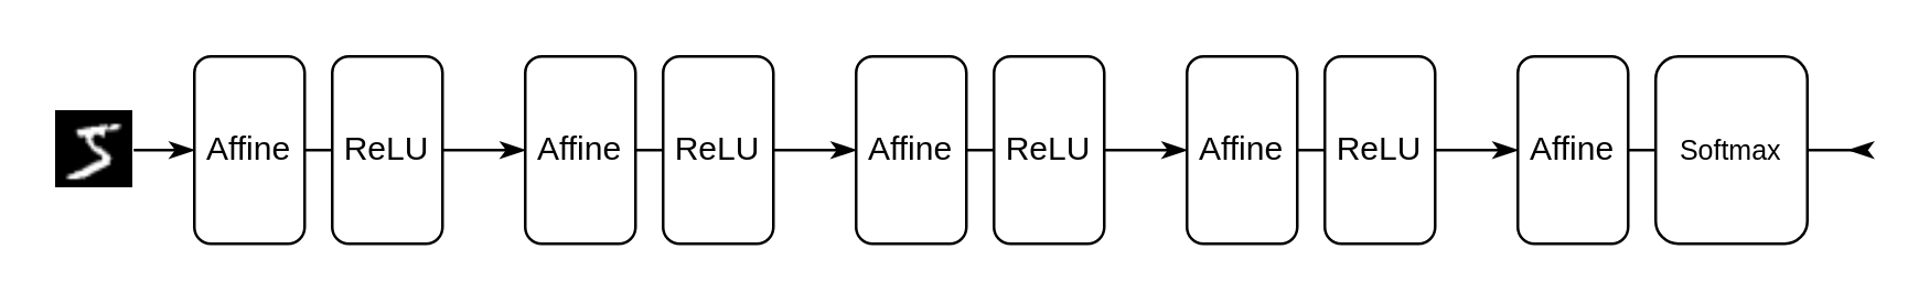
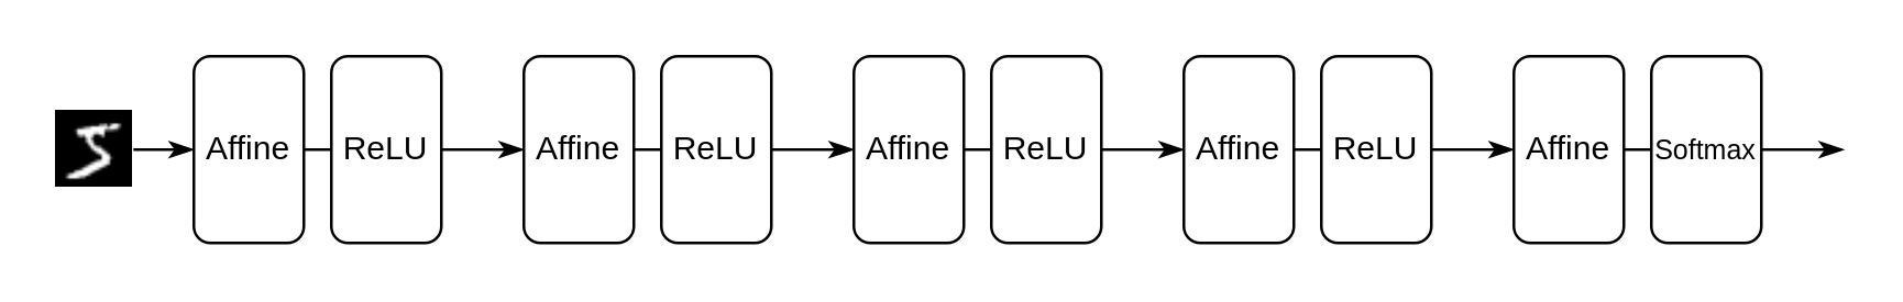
- <mxCell id="23" value="&lt;font style=&quot;font-size: 10px;&quot;&gt;Softmax&lt;/font&gt;" style="rounded=1;whiteSpace=wrap;html=1;" parent="1" vertex="1"><mxGeometry x="600" y="20" width="55" height="68" as="geometry" /></mxCell>
+ <mxCell id="23" value="&lt;font style=&quot;font-size: 10px;&quot;&gt;Softmax&lt;/font&gt;" style="rounded=1;whiteSpace=wrap;html=1;" parent="1" vertex="1"><mxGeometry x="600" y="20" width="40" height="68" as="geometry" /></mxCell>
